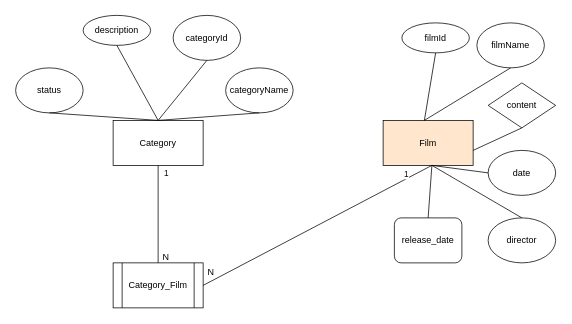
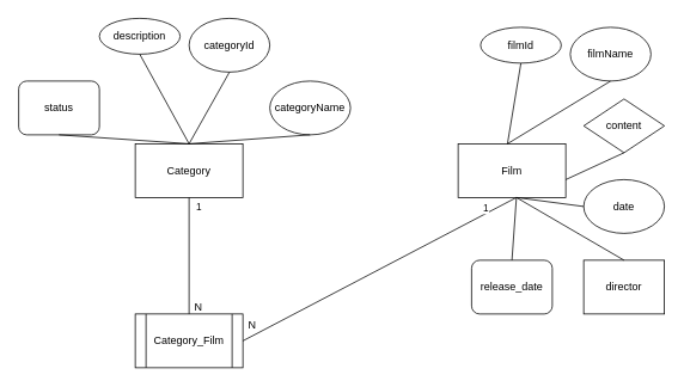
- <mxCell id="4" value="categoryId" style="ellipse;whiteSpace=wrap;html=1;" vertex="1" parent="1"><mxGeometry x="230" y="20" width="90" height="60" as="geometry" /></mxCell>
+ <mxCell id="4" value="categoryId" style="ellipse;whiteSpace=wrap;html=1;" vertex="1" parent="1"><mxGeometry x="210" y="20" width="90" height="60" as="geometry" /></mxCell>
- <mxCell id="7" value="status" style="ellipse;whiteSpace=wrap;html=1;" vertex="1" parent="1"><mxGeometry x="20" y="90" width="90" height="60" as="geometry" /></mxCell>
+ <mxCell id="7" value="status" style="whiteSpace=wrap;html=1;rounded=1;" vertex="1" parent="1"><mxGeometry x="20" y="90" width="90" height="60" as="geometry" /></mxCell>
- <mxCell id="3" value="Film" style="rounded=0;whiteSpace=wrap;html=1;fillColor=#ffe6cc;" vertex="1" parent="1"><mxGeometry x="510" y="160" width="120" height="60" as="geometry" /></mxCell>
+ <mxCell id="3" value="Film" style="rounded=0;whiteSpace=wrap;html=1;" vertex="1" parent="1"><mxGeometry x="510" y="160" width="120" height="60" as="geometry" /></mxCell>
- <mxCell id="16" value="director" style="ellipse;whiteSpace=wrap;html=1;" vertex="1" parent="1"><mxGeometry x="650" y="290" width="90" height="60" as="geometry" /></mxCell>
+ <mxCell id="16" value="director" style="whiteSpace=wrap;html=1;rounded=0;" vertex="1" parent="1"><mxGeometry x="650" y="290" width="90" height="60" as="geometry" /></mxCell>
